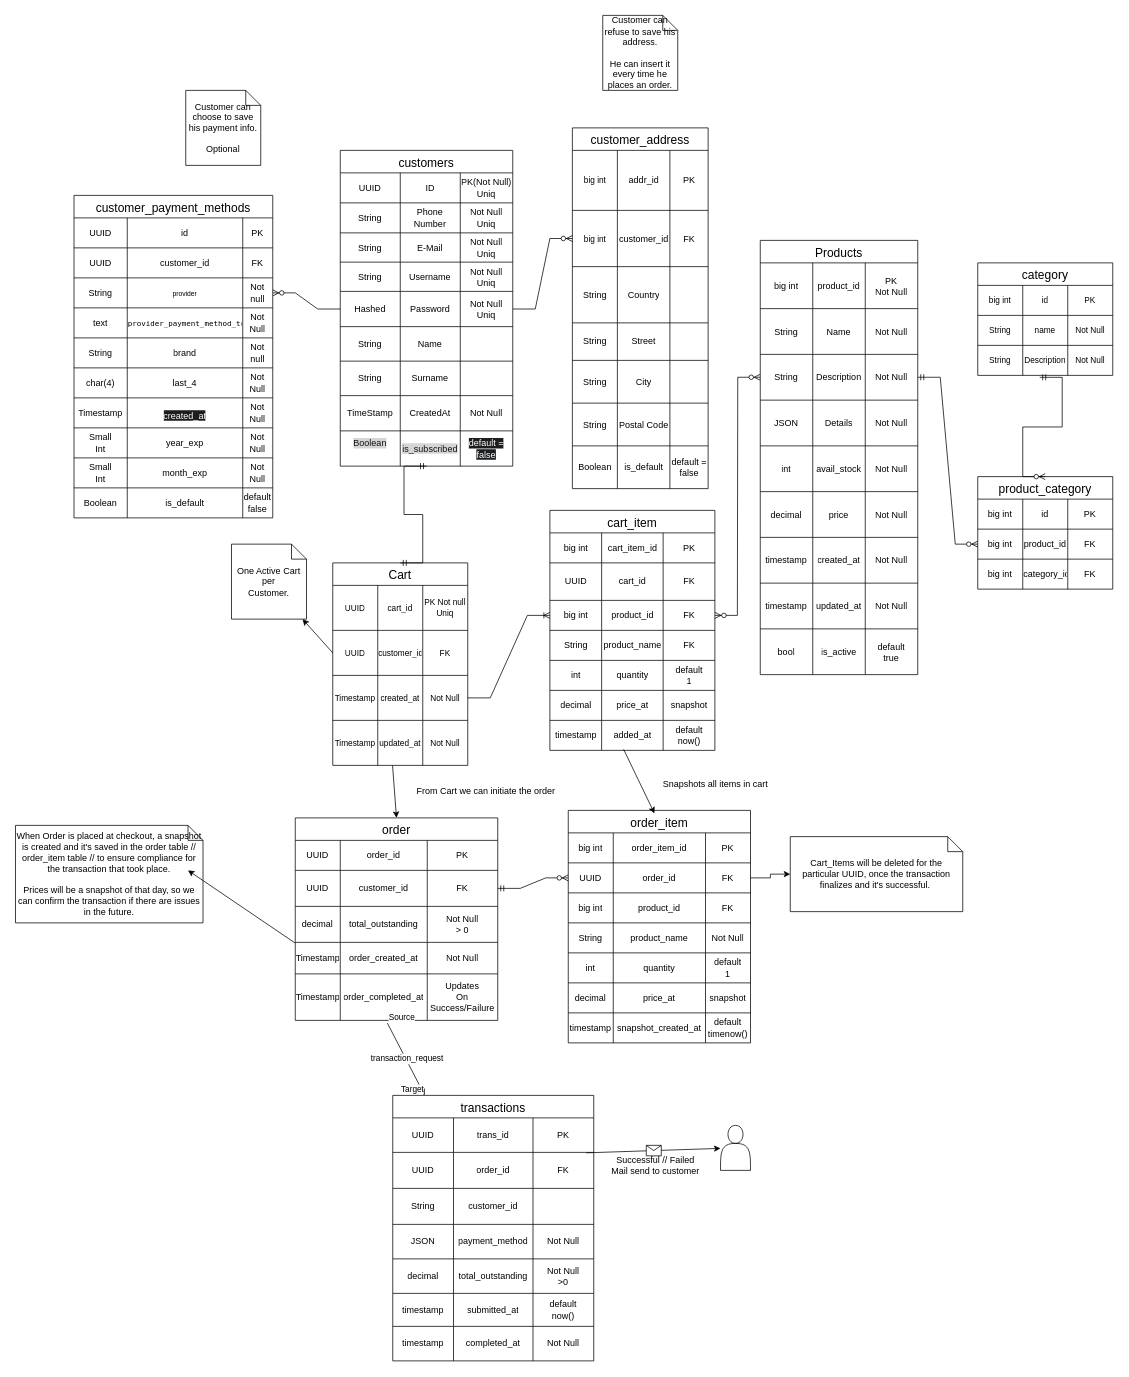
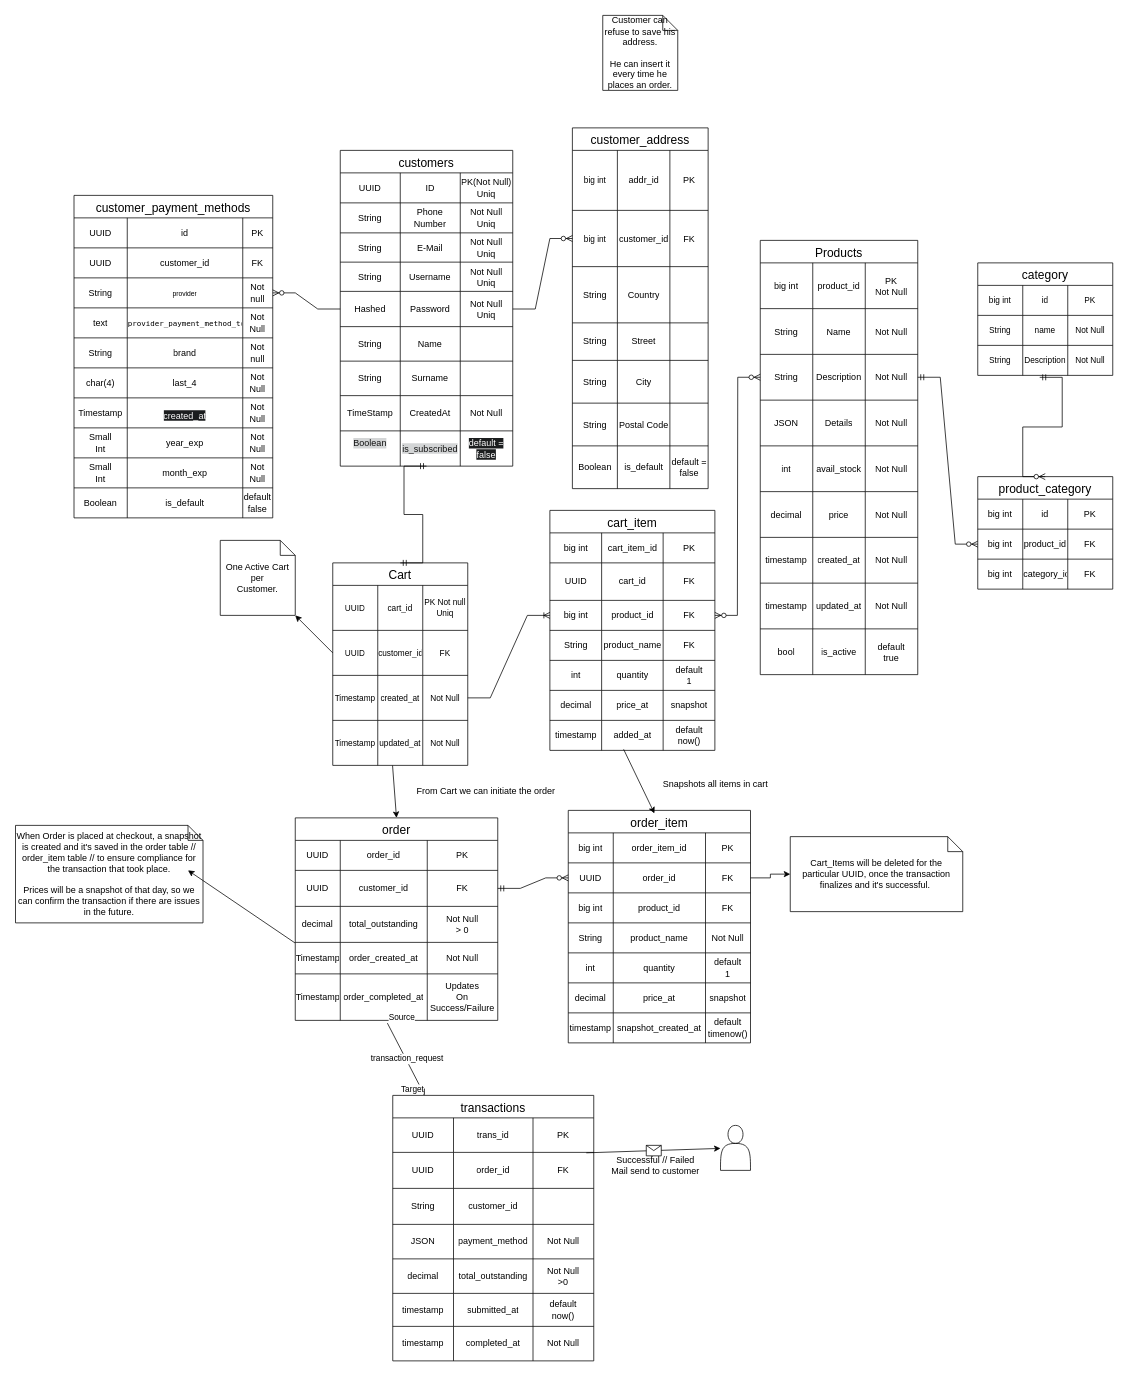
- <mxCell id="132" value="Customer can choose to save his payment info.&lt;br&gt;&lt;br&gt;Optional" style="shape=note;size=20;whiteSpace=wrap;html=1;" vertex="1" parent="1"><mxGeometry x="247" y="120" width="100" height="100" as="geometry" /></mxCell>
- <mxCell id="88" value="One Active Cart&lt;br&gt;per&lt;br&gt;Customer." style="shape=note;size=20;whiteSpace=wrap;html=1;" vertex="1" parent="1"><mxGeometry x="308" y="725" width="100" height="100" as="geometry" /></mxCell>
+ <mxCell id="88" value="One Active Cart&lt;br&gt;per&lt;br&gt;Customer." style="shape=note;size=20;whiteSpace=wrap;html=1;" vertex="1" parent="1"><mxGeometry x="293" y="720" width="100" height="100" as="geometry" /></mxCell>
